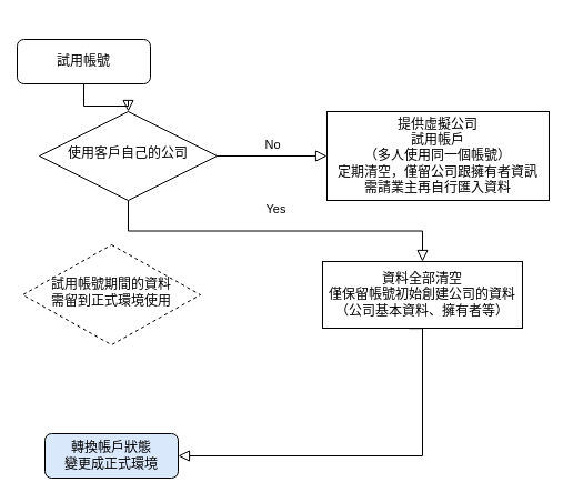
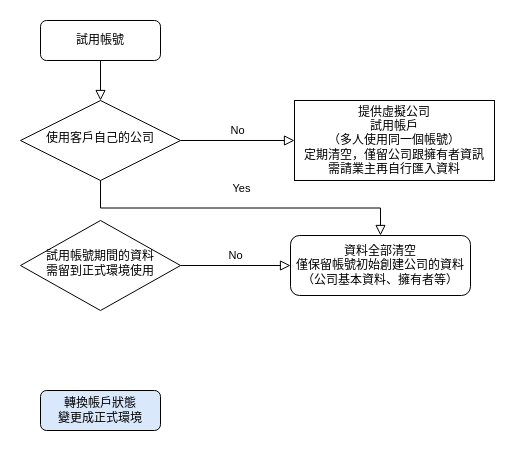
- <mxCell id="3" value="試用帳號" style="rounded=1;whiteSpace=wrap;html=1;fontSize=12;glass=0;strokeWidth=1;shadow=0;" parent="1" vertex="1"><mxGeometry x="15" y="35" width="120" height="40" as="geometry" /></mxCell>
+ <mxCell id="3" value="試用帳號" style="rounded=1;whiteSpace=wrap;html=1;fontSize=12;glass=0;strokeWidth=1;shadow=0;" parent="1" vertex="1"><mxGeometry x="40" y="20" width="120" height="40" as="geometry" /></mxCell>
- <mxCell id="5" value="使用客戶自己的公司" style="rhombus;whiteSpace=wrap;html=1;shadow=0;fontFamily=Helvetica;fontSize=12;align=center;strokeWidth=1;spacing=6;spacingTop=-4;" parent="1" vertex="1"><mxGeometry x="35" y="100" width="160" height="80" as="geometry" /></mxCell>
+ <mxCell id="5" value="使用客戶自己的公司" style="rhombus;whiteSpace=wrap;html=1;shadow=0;fontFamily=Helvetica;fontSize=12;align=center;strokeWidth=1;spacing=6;spacingTop=-4;" parent="1" vertex="1"><mxGeometry x="20" y="100" width="160" height="80" as="geometry" /></mxCell>
- <mxCell id="9" value="試用帳號期間的資料&lt;br&gt;需留到正式環境使用" style="rhombus;whiteSpace=wrap;html=1;shadow=0;fontFamily=Helvetica;fontSize=12;align=center;strokeWidth=1;spacing=6;spacingTop=-4;dashed=1;" vertex="1" parent="1"><mxGeometry x="20" y="220" width="160" height="90" as="geometry" /></mxCell>
+ <mxCell id="9" value="試用帳號期間的資料&lt;br&gt;需留到正式環境使用" style="rhombus;whiteSpace=wrap;html=1;shadow=0;fontFamily=Helvetica;fontSize=12;align=center;strokeWidth=1;spacing=6;spacingTop=-4;" vertex="1" parent="1"><mxGeometry x="20" y="220" width="160" height="90" as="geometry" /></mxCell>
+ <mxCell id="12" value="No" style="edgeStyle=orthogonalEdgeStyle;rounded=0;html=1;jettySize=auto;orthogonalLoop=1;fontSize=11;endArrow=block;endFill=0;endSize=8;strokeWidth=1;shadow=0;labelBackgroundColor=none;exitX=1;exitY=0.5;exitDx=0;exitDy=0;" edge="1" parent="1" source="9" target="11"><mxGeometry y="10" relative="1" as="geometry"><mxPoint as="offset" /><mxPoint x="180" y="265" as="sourcePoint" /><mxPoint x="310" y="264.5" as="targetPoint" /></mxGeometry></mxCell>
- <mxCell id="11" value="資料全部清空&lt;br&gt;僅保留帳號初始創建公司的資料&lt;br&gt;（公司基本資料、擁有者等）" style="rounded=0;whiteSpace=wrap;html=1;" vertex="1" parent="1"><mxGeometry x="290" y="235" width="180" height="60" as="geometry" /></mxCell>
+ <mxCell id="11" value="資料全部清空&lt;br&gt;僅保留帳號初始創建公司的資料&lt;br&gt;（公司基本資料、擁有者等）" style="whiteSpace=wrap;html=1;rounded=1;" vertex="1" parent="1"><mxGeometry x="290" y="235" width="180" height="60" as="geometry" /></mxCell>
- <mxCell id="13" value="" style="rounded=0;html=1;jettySize=auto;orthogonalLoop=1;fontSize=11;endArrow=block;endFill=0;endSize=8;strokeWidth=1;shadow=0;labelBackgroundColor=none;edgeStyle=orthogonalEdgeStyle;exitX=0.433;exitY=1.004;exitDx=0;exitDy=0;exitPerimeter=0;entryX=1;entryY=0.5;entryDx=0;entryDy=0;" edge="1" parent="1" source="11" target="6"><mxGeometry relative="1" as="geometry"><mxPoint x="360" y="350" as="sourcePoint" /><mxPoint x="360" y="390" as="targetPoint" /><Array as="points"><mxPoint x="380" y="295" /><mxPoint x="380" y="410" /></Array></mxGeometry></mxCell>
